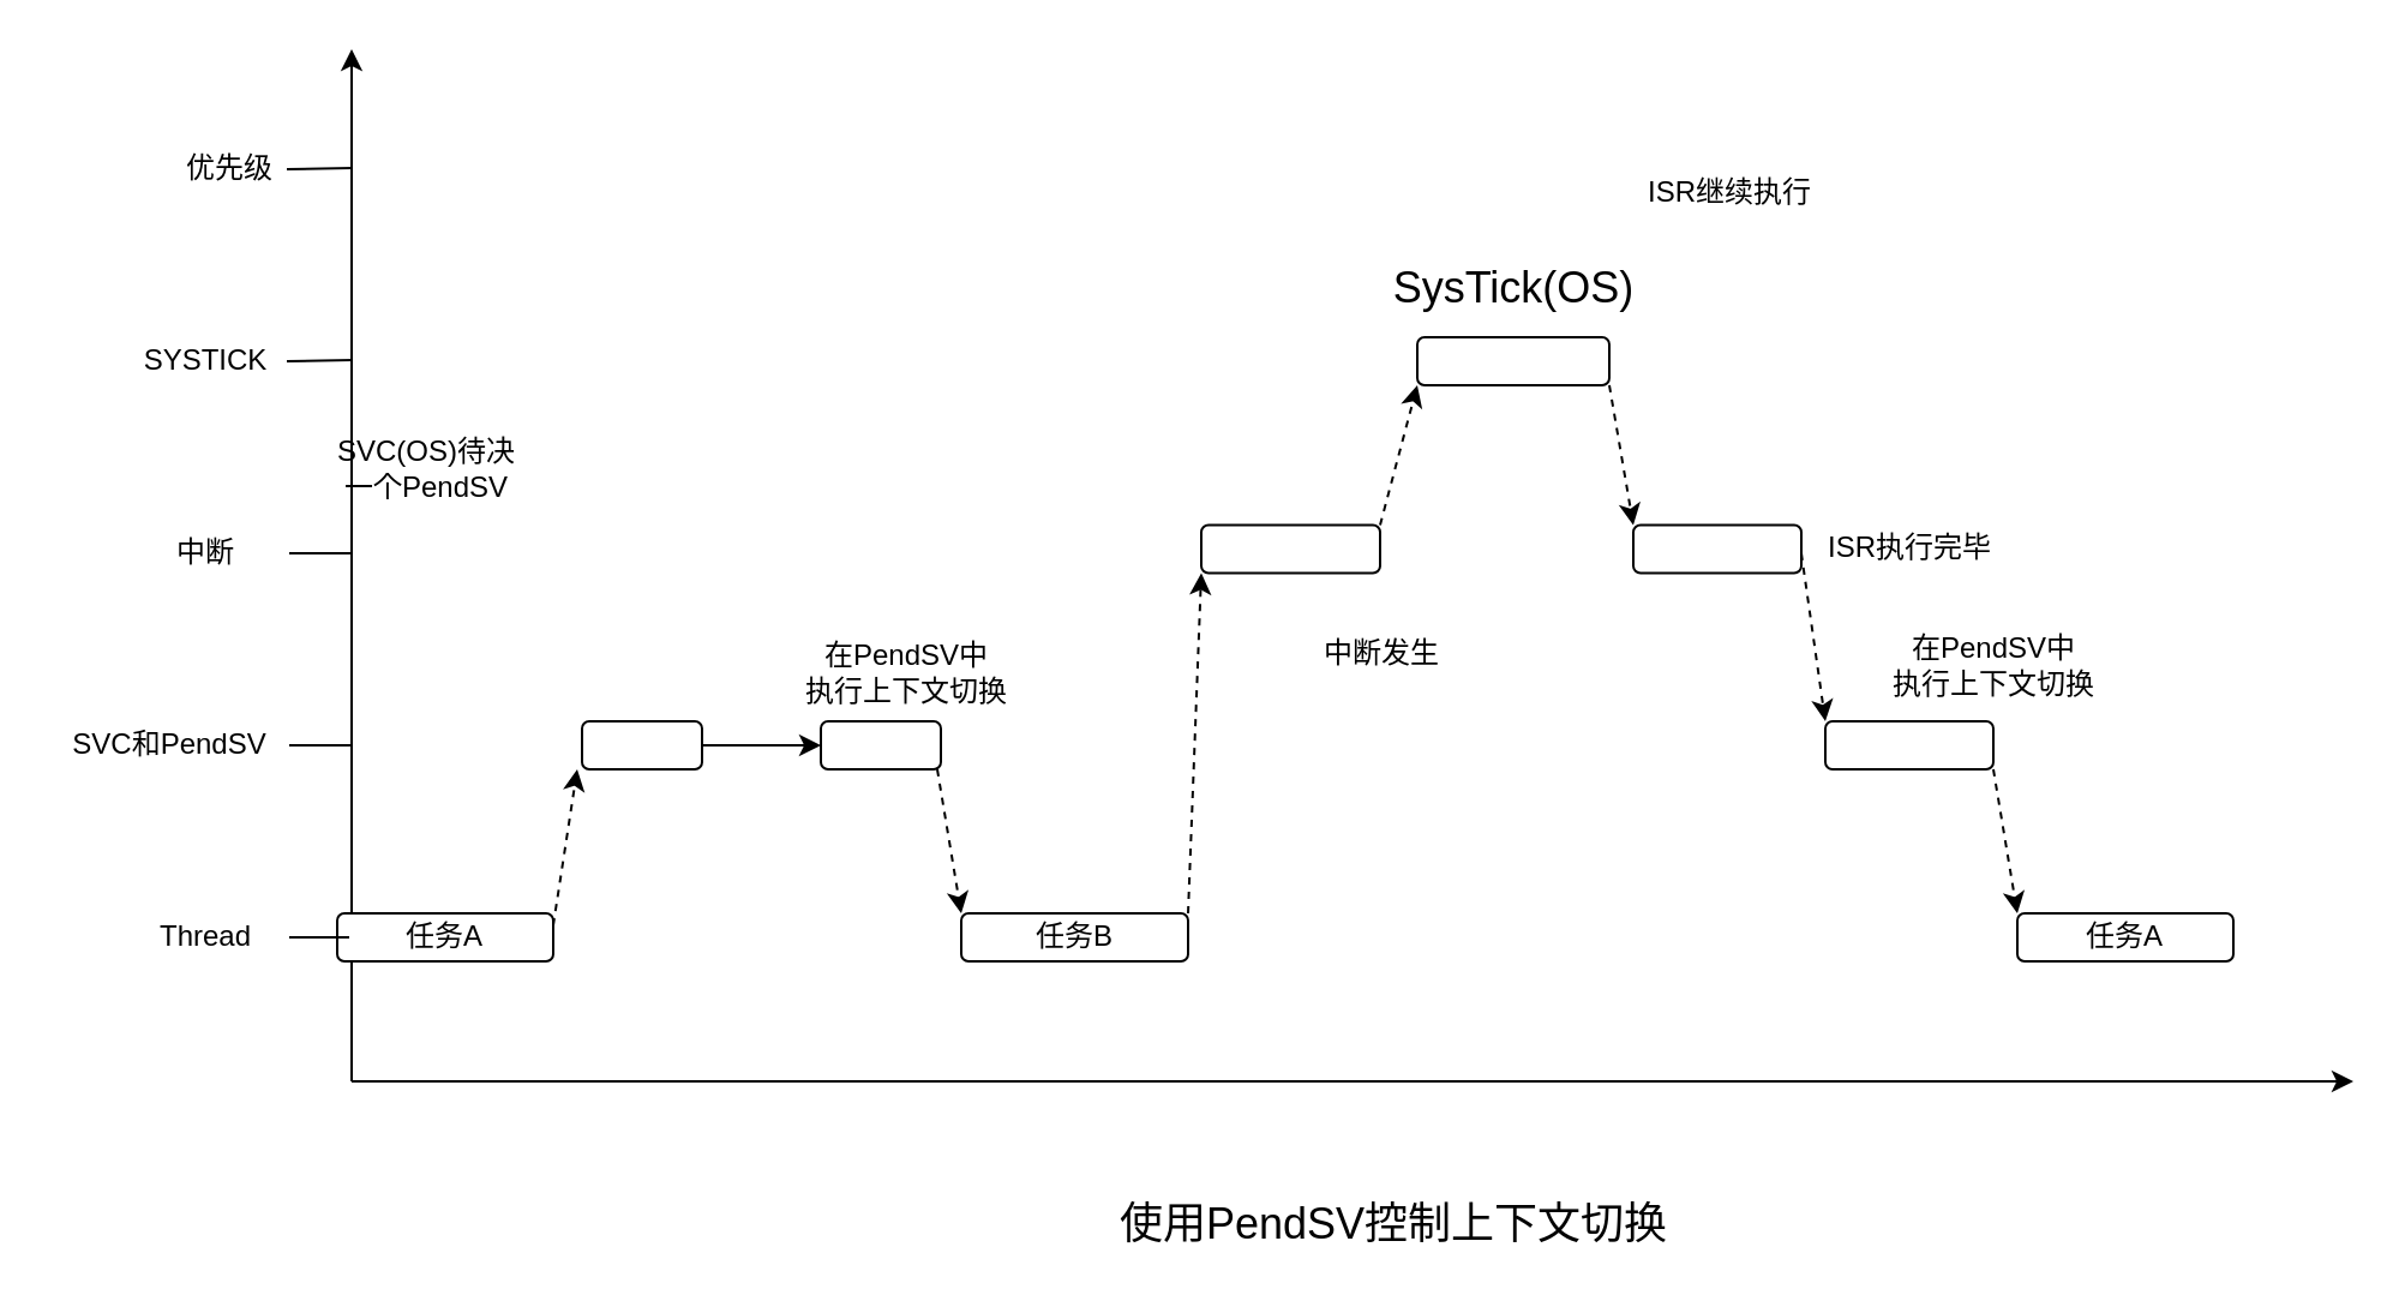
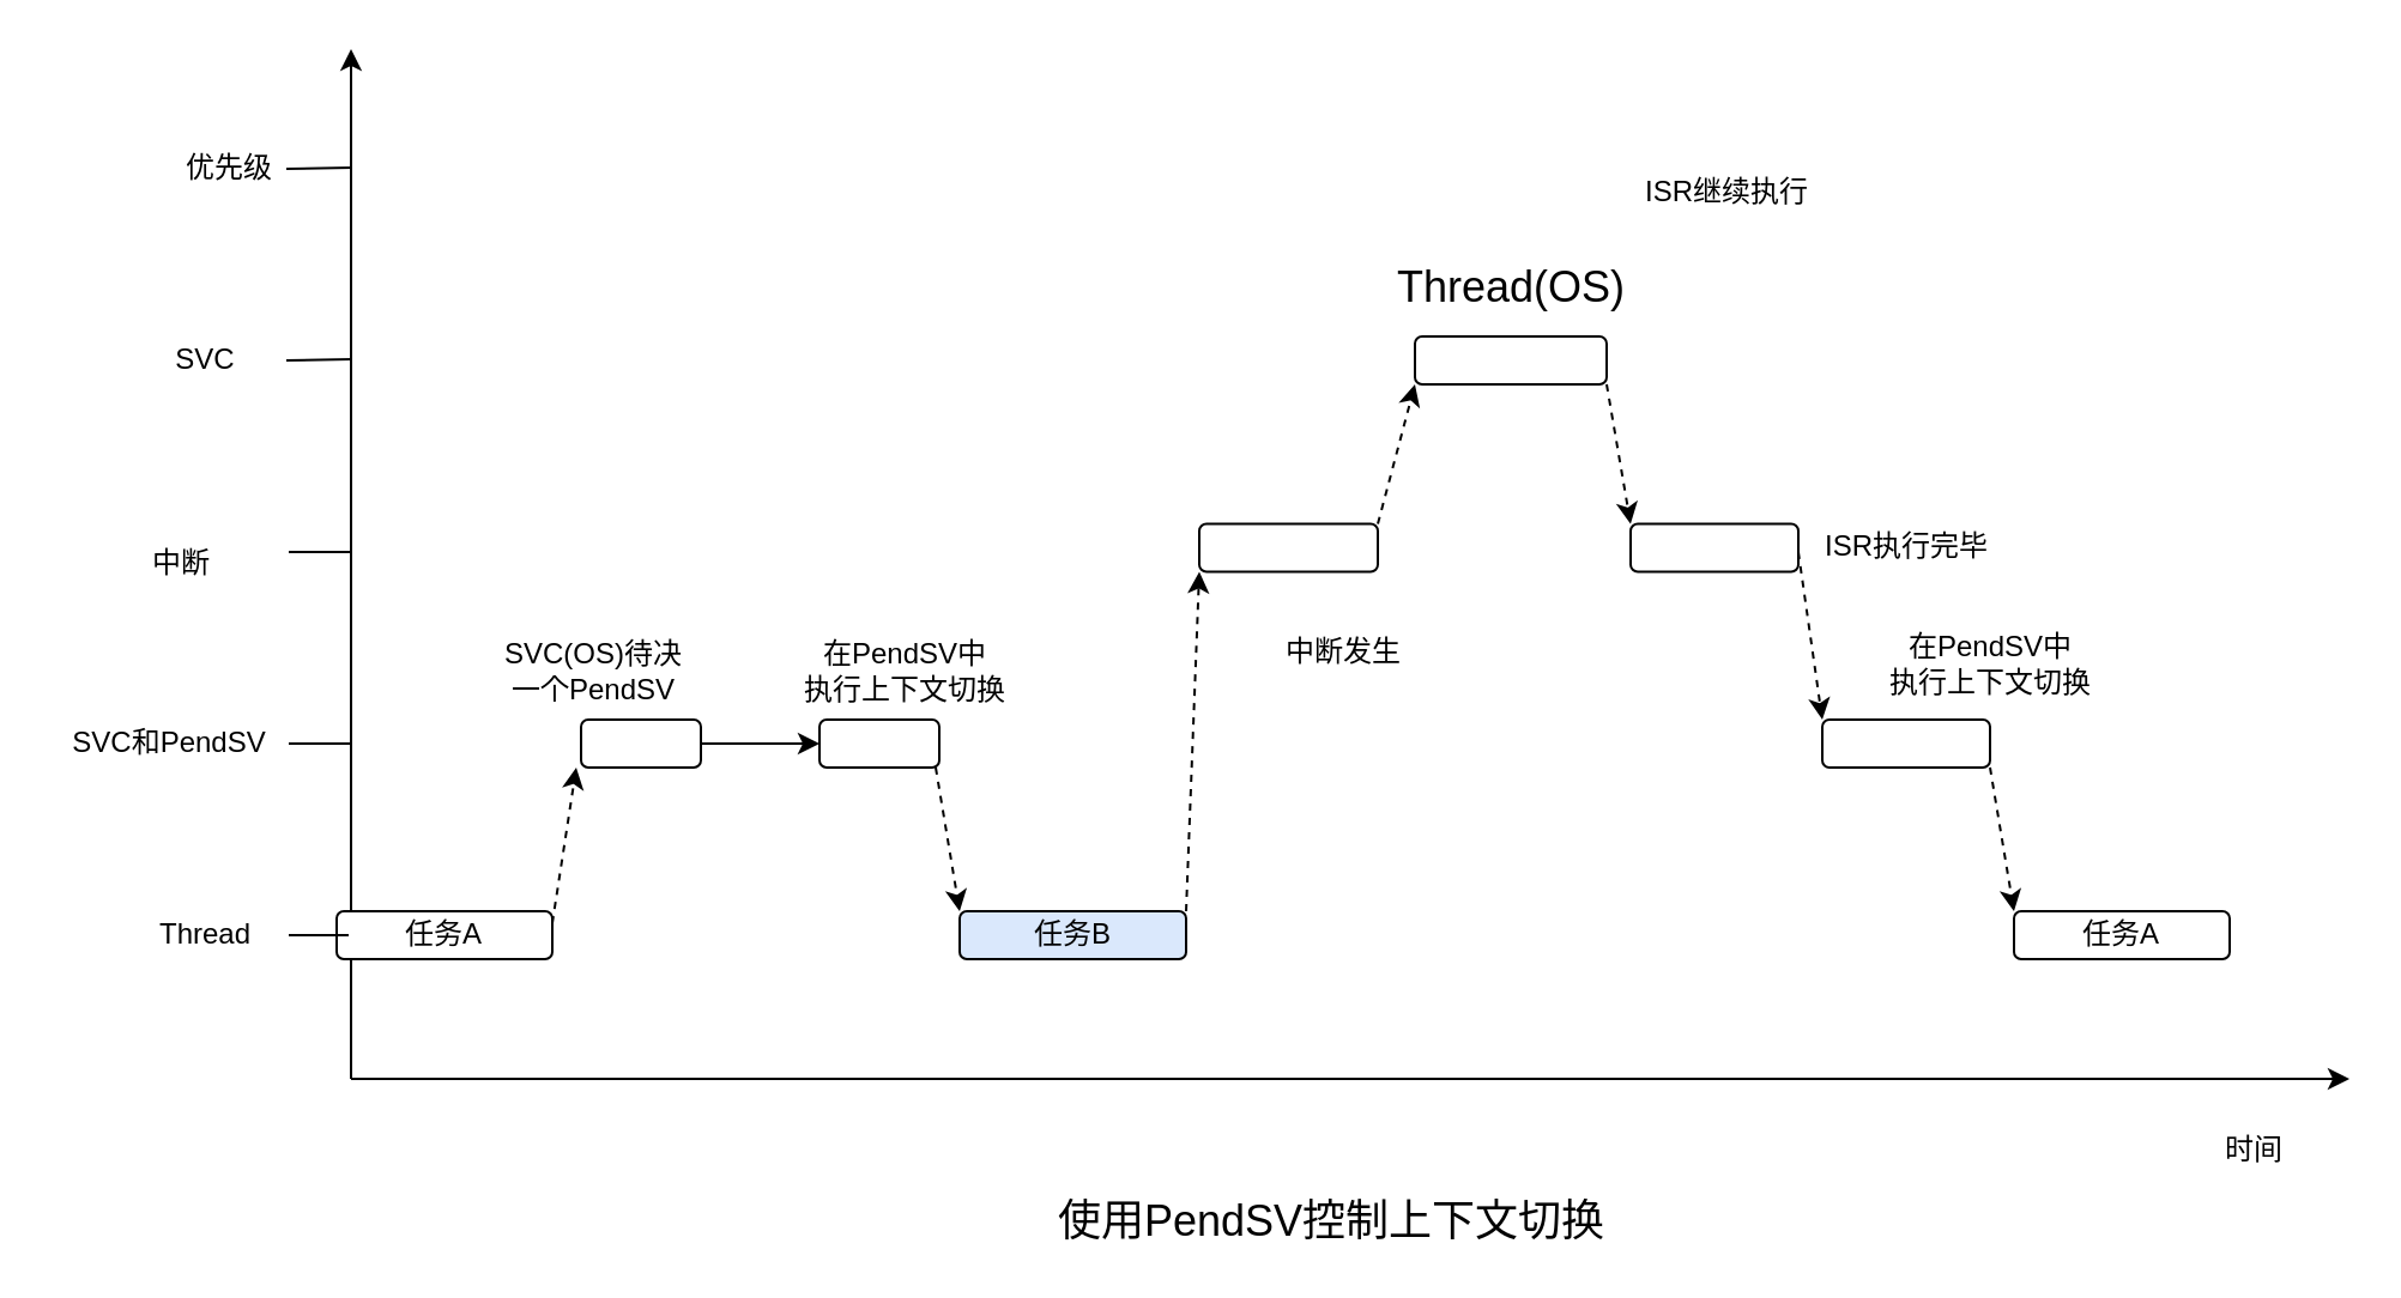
- <mxCell id="29" value="&lt;font style=&quot;font-size: 18px&quot;&gt;SysTick(OS)&lt;/font&gt;" style="text;html=1;align=center;verticalAlign=middle;resizable=0;points=[];autosize=1;strokeColor=none;" vertex="1" parent="1"><mxGeometry x="570" y="110" width="120" height="20" as="geometry" /></mxCell>
+ <mxCell id="29" value="&lt;font style=&quot;font-size: 18px&quot;&gt;Thread(OS)&lt;/font&gt;" style="text;html=1;align=center;verticalAlign=middle;resizable=0;points=[];autosize=1;strokeColor=none;" vertex="1" parent="1"><mxGeometry x="570" y="110" width="120" height="20" as="geometry" /></mxCell>
- <mxCell id="4" value="SYSTICK" style="text;html=1;align=center;verticalAlign=middle;resizable=0;points=[];autosize=1;strokeColor=none;" parent="1" vertex="1"><mxGeometry x="50" y="140" width="70" height="20" as="geometry" /></mxCell>
+ <mxCell id="4" value="SVC" style="text;html=1;align=center;verticalAlign=middle;resizable=0;points=[];autosize=1;strokeColor=none;" parent="1" vertex="1"><mxGeometry x="50" y="140" width="70" height="20" as="geometry" /></mxCell>
- <mxCell id="19" value="SVC(OS)待决&lt;br&gt;一个PendSV" style="text;html=1;align=center;verticalAlign=middle;resizable=0;points=[];autosize=1;strokeColor=none;" vertex="1" parent="1"><mxGeometry x="132" y="180" width="90" height="30" as="geometry" /></mxCell>
+ <mxCell id="19" value="SVC(OS)待决&lt;br&gt;一个PendSV" style="text;html=1;align=center;verticalAlign=middle;resizable=0;points=[];autosize=1;strokeColor=none;" vertex="1" parent="1"><mxGeometry x="202" y="265" width="90" height="30" as="geometry" /></mxCell>
- <mxCell id="10" value="中断" style="text;html=1;align=center;verticalAlign=middle;resizable=0;points=[];autosize=1;strokeColor=none;" parent="1" vertex="1"><mxGeometry x="65" y="220" width="40" height="20" as="geometry" /></mxCell>
+ <mxCell id="10" value="中断" style="text;html=1;align=center;verticalAlign=middle;resizable=0;points=[];autosize=1;strokeColor=none;" parent="1" vertex="1"><mxGeometry x="55" y="225" width="40" height="20" as="geometry" /></mxCell>
- <mxCell id="28" value="中断发生" style="text;html=1;align=center;verticalAlign=middle;resizable=0;points=[];autosize=1;strokeColor=none;" vertex="1" parent="1"><mxGeometry x="545" y="261.75" width="60" height="20" as="geometry" /></mxCell>
+ <mxCell id="28" value="中断发生" style="text;html=1;align=center;verticalAlign=middle;resizable=0;points=[];autosize=1;strokeColor=none;" vertex="1" parent="1"><mxGeometry x="530" y="261.75" width="60" height="20" as="geometry" /></mxCell>
- <mxCell id="21" value="任务B" style="rounded=1;whiteSpace=wrap;html=1;" vertex="1" parent="1"><mxGeometry x="400" y="380" width="94.5" height="20" as="geometry" /></mxCell>
+ <mxCell id="21" value="任务B" style="rounded=1;whiteSpace=wrap;html=1;fillColor=#dae8fc;" vertex="1" parent="1"><mxGeometry x="400" y="380" width="94.5" height="20" as="geometry" /></mxCell>
+ <mxCell id="5" value="时间" style="text;html=1;align=center;verticalAlign=middle;resizable=0;points=[];autosize=1;strokeColor=none;" parent="1" vertex="1"><mxGeometry x="920" y="470" width="40" height="20" as="geometry" /></mxCell>
- <mxCell id="6" value="&lt;font style=&quot;font-size: 18px&quot;&gt;使用PendSV控制上下文切换&lt;/font&gt;" style="text;html=1;align=center;verticalAlign=middle;resizable=0;points=[];autosize=1;strokeColor=none;flipH=1;" parent="1" vertex="1"><mxGeometry x="460" y="500" width="240" height="20" as="geometry" /></mxCell>
+ <mxCell id="6" value="&lt;font style=&quot;font-size: 18px&quot;&gt;使用PendSV控制上下文切换&lt;/font&gt;" style="text;html=1;align=center;verticalAlign=middle;resizable=0;points=[];autosize=1;strokeColor=none;flipH=1;" parent="1" vertex="1"><mxGeometry x="435" y="500" width="240" height="20" as="geometry" /></mxCell>
